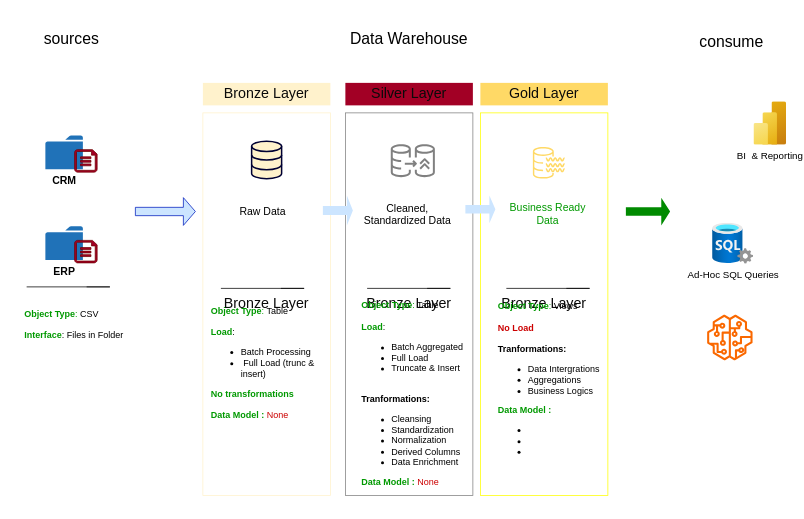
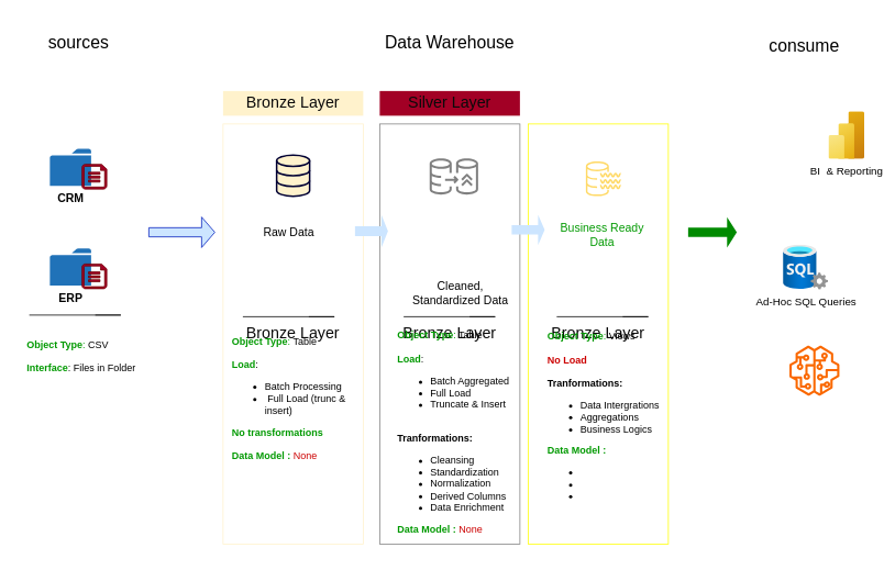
- <mxCell id="12" value="&lt;font style=&quot;font-size: 19px; color: rgb(10, 10, 10);&quot;&gt;Gold Layer&lt;/font&gt;" style="rounded=0;whiteSpace=wrap;html=1;strokeColor=none;fillColor=#FFD966;" vertex="1" parent="1"><mxGeometry x="640" y="110" width="170" height="30" as="geometry" /></mxCell>
- <mxCell id="28" value="&lt;font style=&quot;font-size: 14px;&quot;&gt;Cleaned, Standardized Data&lt;/font&gt;" style="text;html=1;align=center;verticalAlign=middle;whiteSpace=wrap;rounded=0;" vertex="1" parent="1"><mxGeometry x="483" y="260" width="120" height="50" as="geometry" /></mxCell>
+ <mxCell id="28" value="&lt;font style=&quot;font-size: 14px;&quot;&gt;Cleaned, Standardized Data&lt;/font&gt;" style="text;html=1;align=center;verticalAlign=middle;whiteSpace=wrap;rounded=0;" vertex="1" parent="1"><mxGeometry x="498" y="330" width="120" height="50" as="geometry" /></mxCell>
- <mxCell id="38" value="&lt;font style=&quot;font-size: 13px; color: rgb(255, 255, 255);&quot;&gt;Machine Learning&lt;/font&gt;" style="sketch=0;outlineConnect=0;fontColor=#000000;fillColor=#fa6800;strokeColor=#C73500;dashed=0;verticalLabelPosition=bottom;verticalAlign=top;align=center;html=1;fontSize=12;fontStyle=0;aspect=fixed;pointerEvents=1;shape=mxgraph.aws4.sagemaker_model;" vertex="1" parent="1"><mxGeometry x="942.13" y="419" width="61" height="61" as="geometry" /></mxCell>
+ <mxCell id="38" value="&lt;font style=&quot;font-size: 13px; color: rgb(255, 255, 255);&quot;&gt;Machine Learning&lt;/font&gt;" style="sketch=0;outlineConnect=0;fontColor=#000000;fillColor=#fa6800;strokeColor=#C73500;dashed=0;verticalLabelPosition=bottom;verticalAlign=top;align=center;html=1;fontSize=12;fontStyle=0;aspect=fixed;pointerEvents=1;shape=mxgraph.aws4.sagemaker_model;" vertex="1" parent="1"><mxGeometry x="942.13" y="419" width="90" height="61" as="geometry" /></mxCell>
